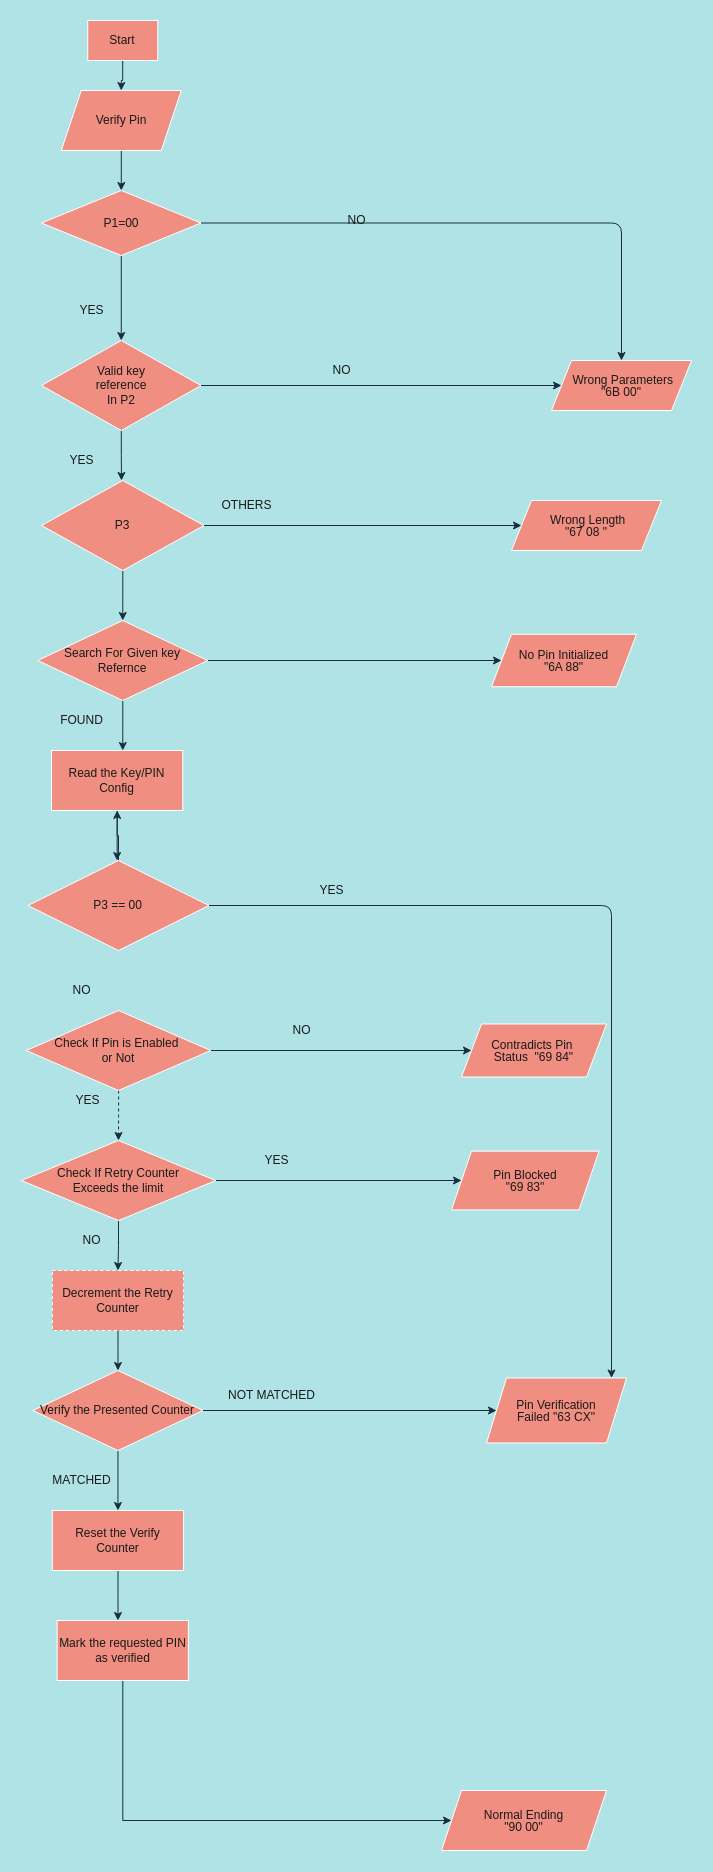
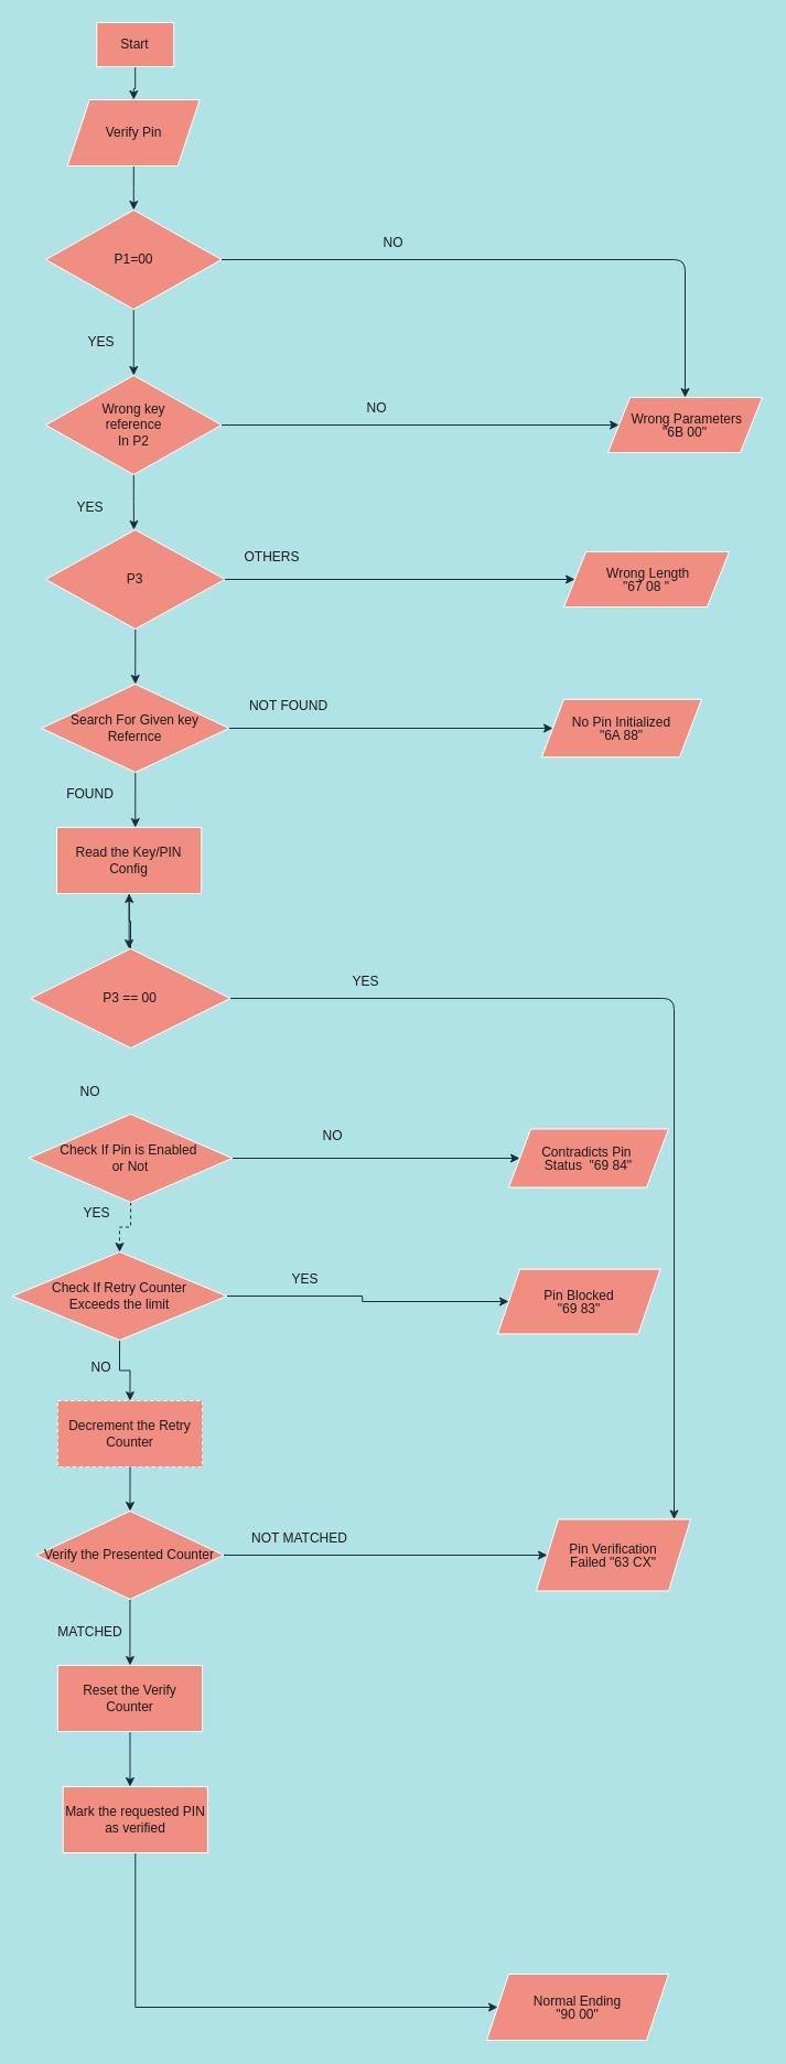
- <mxCell id="6" value="P1=00" style="rhombus;whiteSpace=wrap;html=1;fillColor=#F08E81;strokeColor=#FFFFFF;fontColor=#1A1A1A;" parent="1" vertex="1"><mxGeometry x="41" y="190" width="159.52" height="65" as="geometry" /></mxCell>
+ <mxCell id="6" value="P1=00" style="rhombus;whiteSpace=wrap;html=1;fillColor=#F08E81;strokeColor=#FFFFFF;fontColor=#1A1A1A;" parent="1" vertex="1"><mxGeometry x="41" y="190" width="159.52" height="90" as="geometry" /></mxCell>
- <mxCell id="9" value="&lt;br&gt;&lt;br&gt;Valid key&lt;br&gt;reference&lt;br&gt;In P2&lt;br&gt;&lt;br&gt;&amp;nbsp;" style="rhombus;whiteSpace=wrap;html=1;fillColor=#F08E81;strokeColor=#FFFFFF;fontColor=#1A1A1A;" parent="1" vertex="1"><mxGeometry x="41" y="340" width="159.52" height="90" as="geometry" /></mxCell>
+ <mxCell id="9" value="&lt;br&gt;&lt;br&gt;Wrong key&lt;br&gt;reference&lt;br&gt;In P2&lt;br&gt;&lt;br&gt;&amp;nbsp;" style="rhombus;whiteSpace=wrap;html=1;fillColor=#F08E81;strokeColor=#FFFFFF;fontColor=#1A1A1A;" parent="1" vertex="1"><mxGeometry x="41" y="340" width="159.52" height="90" as="geometry" /></mxCell>
+ <mxCell id="22" value="NOT FOUND" style="text;html=1;align=center;verticalAlign=middle;resizable=0;points=[];autosize=1;strokeColor=none;fillColor=none;fontColor=#1A1A1A;" parent="1" vertex="1"><mxGeometry x="216" y="625" width="90" height="30" as="geometry" /></mxCell>
- <mxCell id="34" value="Check If Retry Counter&lt;br&gt;Exceeds the limit" style="rhombus;whiteSpace=wrap;html=1;fillColor=#F08E81;strokeColor=#FFFFFF;fontColor=#1A1A1A;" parent="1" vertex="1"><mxGeometry x="20.75" y="1140" width="194.48" height="80" as="geometry" /></mxCell>
+ <mxCell id="34" value="Check If Retry Counter&lt;br&gt;Exceeds the limit" style="rhombus;whiteSpace=wrap;html=1;fillColor=#F08E81;strokeColor=#FFFFFF;fontColor=#1A1A1A;" parent="1" vertex="1"><mxGeometry x="10.75" y="1135" width="194.48" height="80" as="geometry" /></mxCell>
